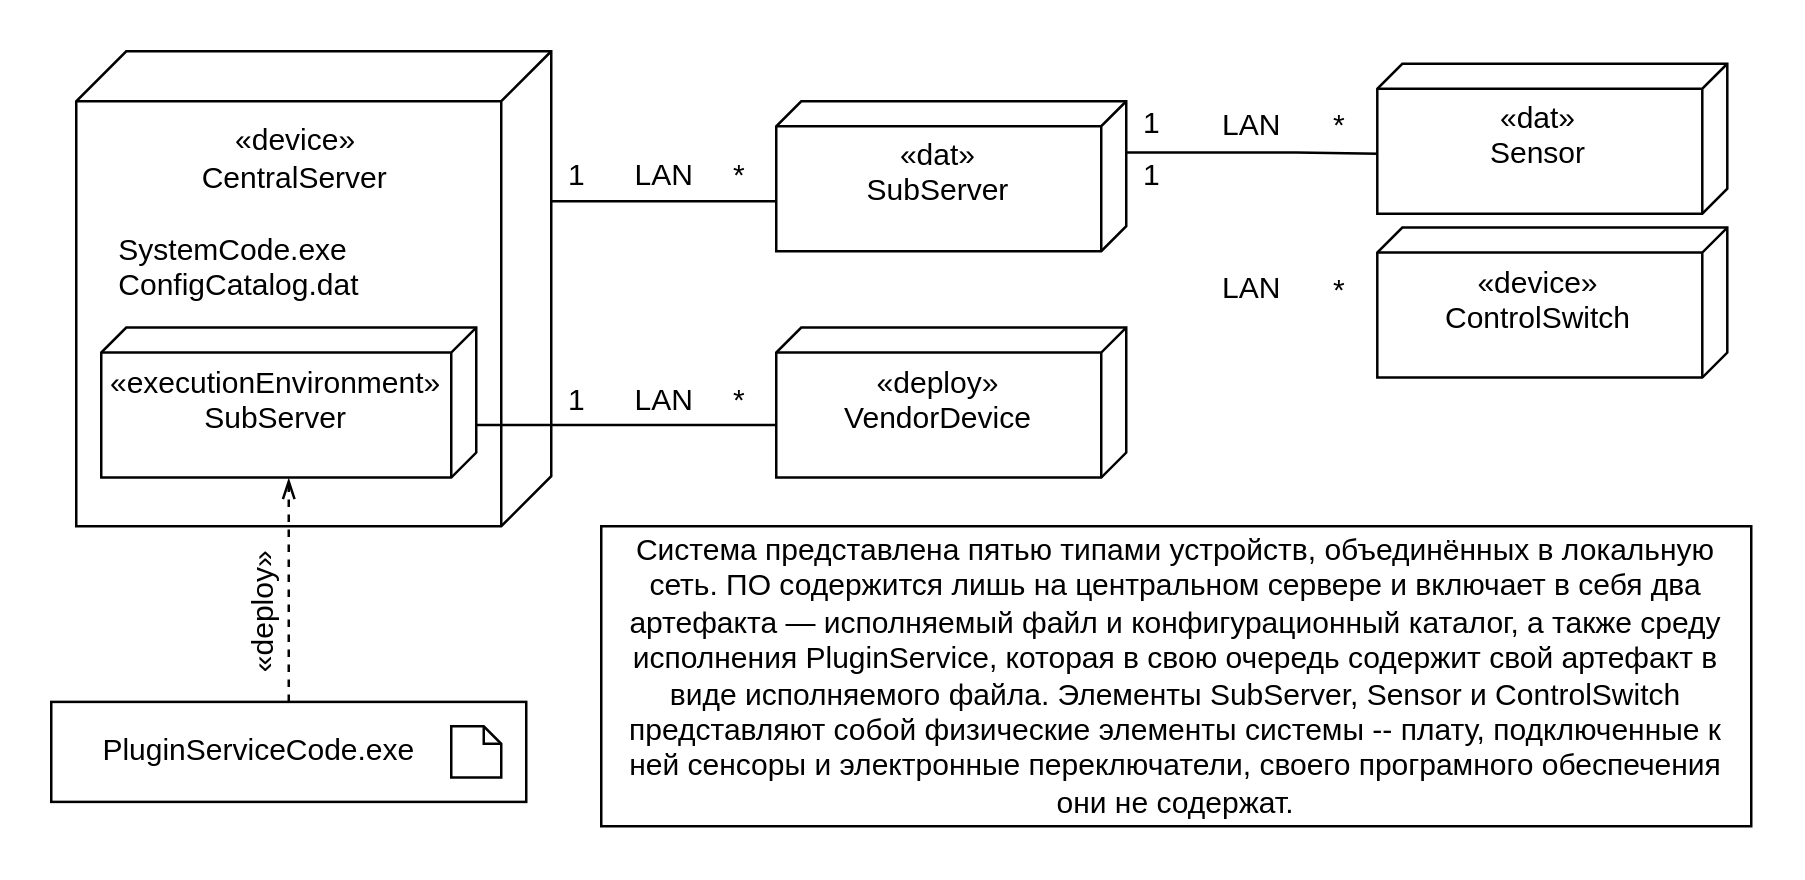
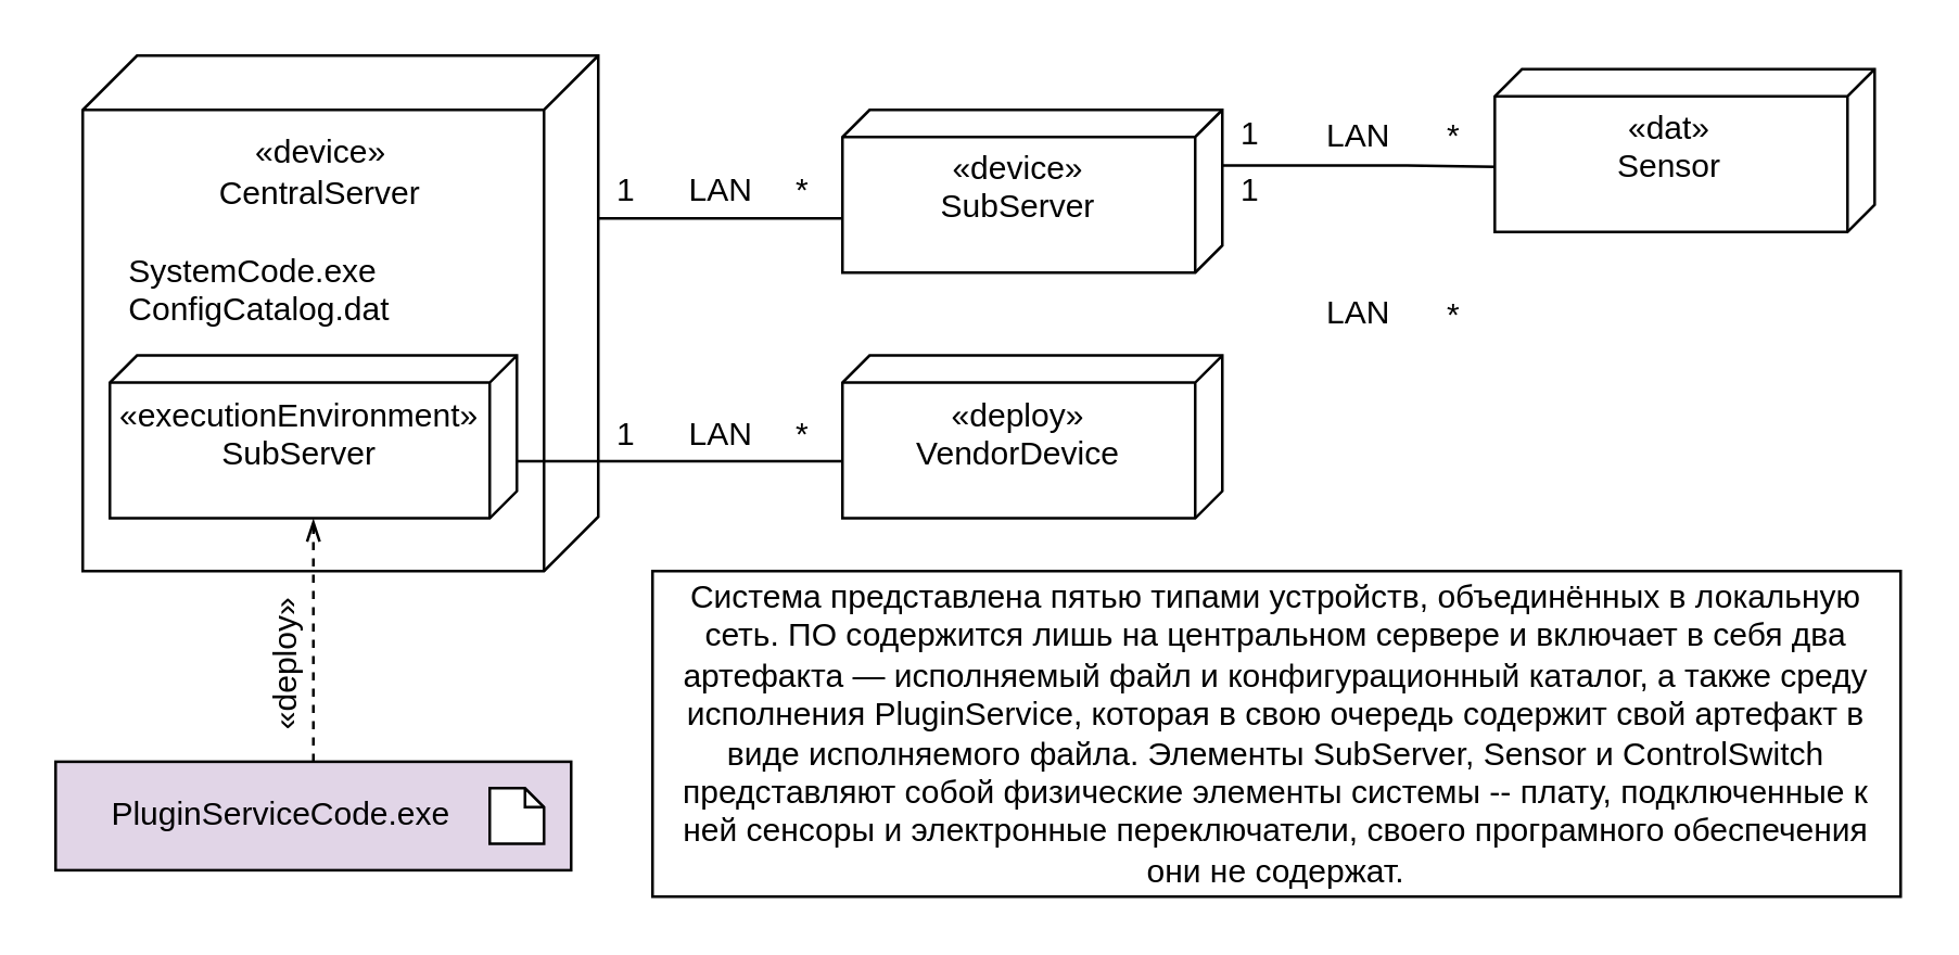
- <mxCell id="7" value="«dat»&lt;br&gt;&lt;div style=&quot;&quot;&gt;&lt;span style=&quot;background-color: initial;&quot;&gt;SubServer&lt;/span&gt;&lt;/div&gt;" style="verticalAlign=top;align=center;spacingTop=8;spacingLeft=2;spacingRight=12;shape=cube;size=10;direction=south;fontStyle=0;html=1;whiteSpace=wrap;" parent="1" vertex="1"><mxGeometry x="310" y="40" width="140" height="60" as="geometry" /></mxCell>
+ <mxCell id="7" value="«device»&lt;br&gt;&lt;div style=&quot;&quot;&gt;&lt;span style=&quot;background-color: initial;&quot;&gt;SubServer&lt;/span&gt;&lt;/div&gt;" style="verticalAlign=top;align=center;spacingTop=8;spacingLeft=2;spacingRight=12;shape=cube;size=10;direction=south;fontStyle=0;html=1;whiteSpace=wrap;" parent="1" vertex="1"><mxGeometry x="310" y="40" width="140" height="60" as="geometry" /></mxCell>
- <mxCell id="13" value="«device»&lt;br&gt;&lt;div style=&quot;&quot;&gt;ControlSwitch&lt;br&gt;&lt;/div&gt;" style="verticalAlign=top;align=center;spacingTop=8;spacingLeft=2;spacingRight=12;shape=cube;size=10;direction=south;fontStyle=0;html=1;whiteSpace=wrap;" parent="1" vertex="1"><mxGeometry x="550.42" y="90.52" width="140" height="60" as="geometry" /></mxCell>
- <mxCell id="8" value="&lt;div style=&quot;&quot;&gt;&lt;span style=&quot;background-color: initial;&quot;&gt;&amp;nbsp;&lt;/span&gt;&lt;span style=&quot;background-color: initial;&quot;&gt;PluginServiceCode.exe&amp;nbsp; &amp;nbsp; &amp;nbsp; &amp;nbsp;&amp;nbsp;&lt;/span&gt;&lt;/div&gt;" style="html=1;whiteSpace=wrap;align=center;" parent="1" vertex="1"><mxGeometry x="20" y="280.26" width="190" height="40" as="geometry" /></mxCell>
+ <mxCell id="8" value="&lt;div style=&quot;&quot;&gt;&lt;span style=&quot;background-color: initial;&quot;&gt;&amp;nbsp;&lt;/span&gt;&lt;span style=&quot;background-color: initial;&quot;&gt;PluginServiceCode.exe&amp;nbsp; &amp;nbsp; &amp;nbsp; &amp;nbsp;&amp;nbsp;&lt;/span&gt;&lt;/div&gt;" style="html=1;whiteSpace=wrap;align=center;fillColor=#e1d5e7;" parent="1" vertex="1"><mxGeometry x="20" y="280.26" width="190" height="40" as="geometry" /></mxCell>
